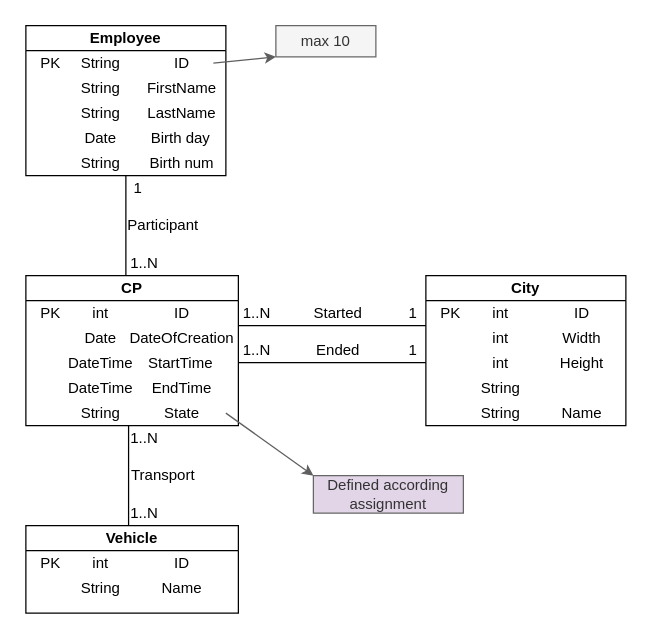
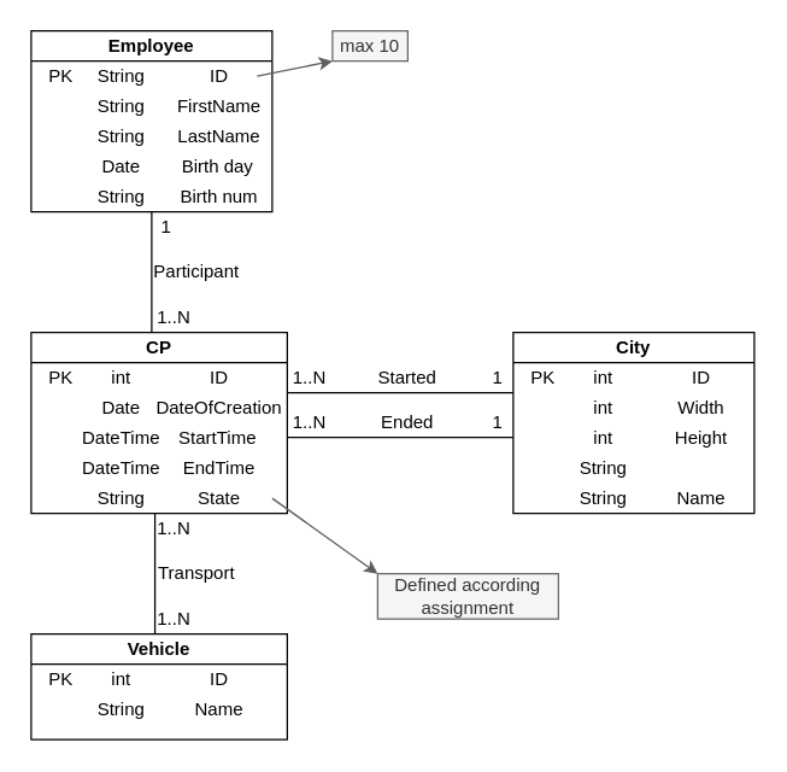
- <mxCell id="14" value="max 10" style="text;html=1;align=center;verticalAlign=middle;whiteSpace=wrap;rounded=0;strokeColor=#666666;fillColor=#f5f5f5;fontColor=#333333;" vertex="1" parent="1"><mxGeometry x="220" y="20" width="80" height="25" as="geometry" /></mxCell>
+ <mxCell id="14" value="max 10" style="text;html=1;align=center;verticalAlign=middle;whiteSpace=wrap;rounded=0;strokeColor=#666666;fillColor=#f5f5f5;fontColor=#333333;" vertex="1" parent="1"><mxGeometry x="220" y="20" width="50" height="20" as="geometry" /></mxCell>
- <mxCell id="58" value="Defined according assignment" style="rounded=0;whiteSpace=wrap;html=1;fillColor=#e1d5e7;fontColor=#333333;strokeColor=#666666;" vertex="1" parent="1"><mxGeometry x="250" y="380" width="120" height="30" as="geometry" /></mxCell>
+ <mxCell id="58" value="Defined according assignment" style="rounded=0;whiteSpace=wrap;html=1;fillColor=#f5f5f5;fontColor=#333333;strokeColor=#666666;" vertex="1" parent="1"><mxGeometry x="250" y="380" width="120" height="30" as="geometry" /></mxCell>
